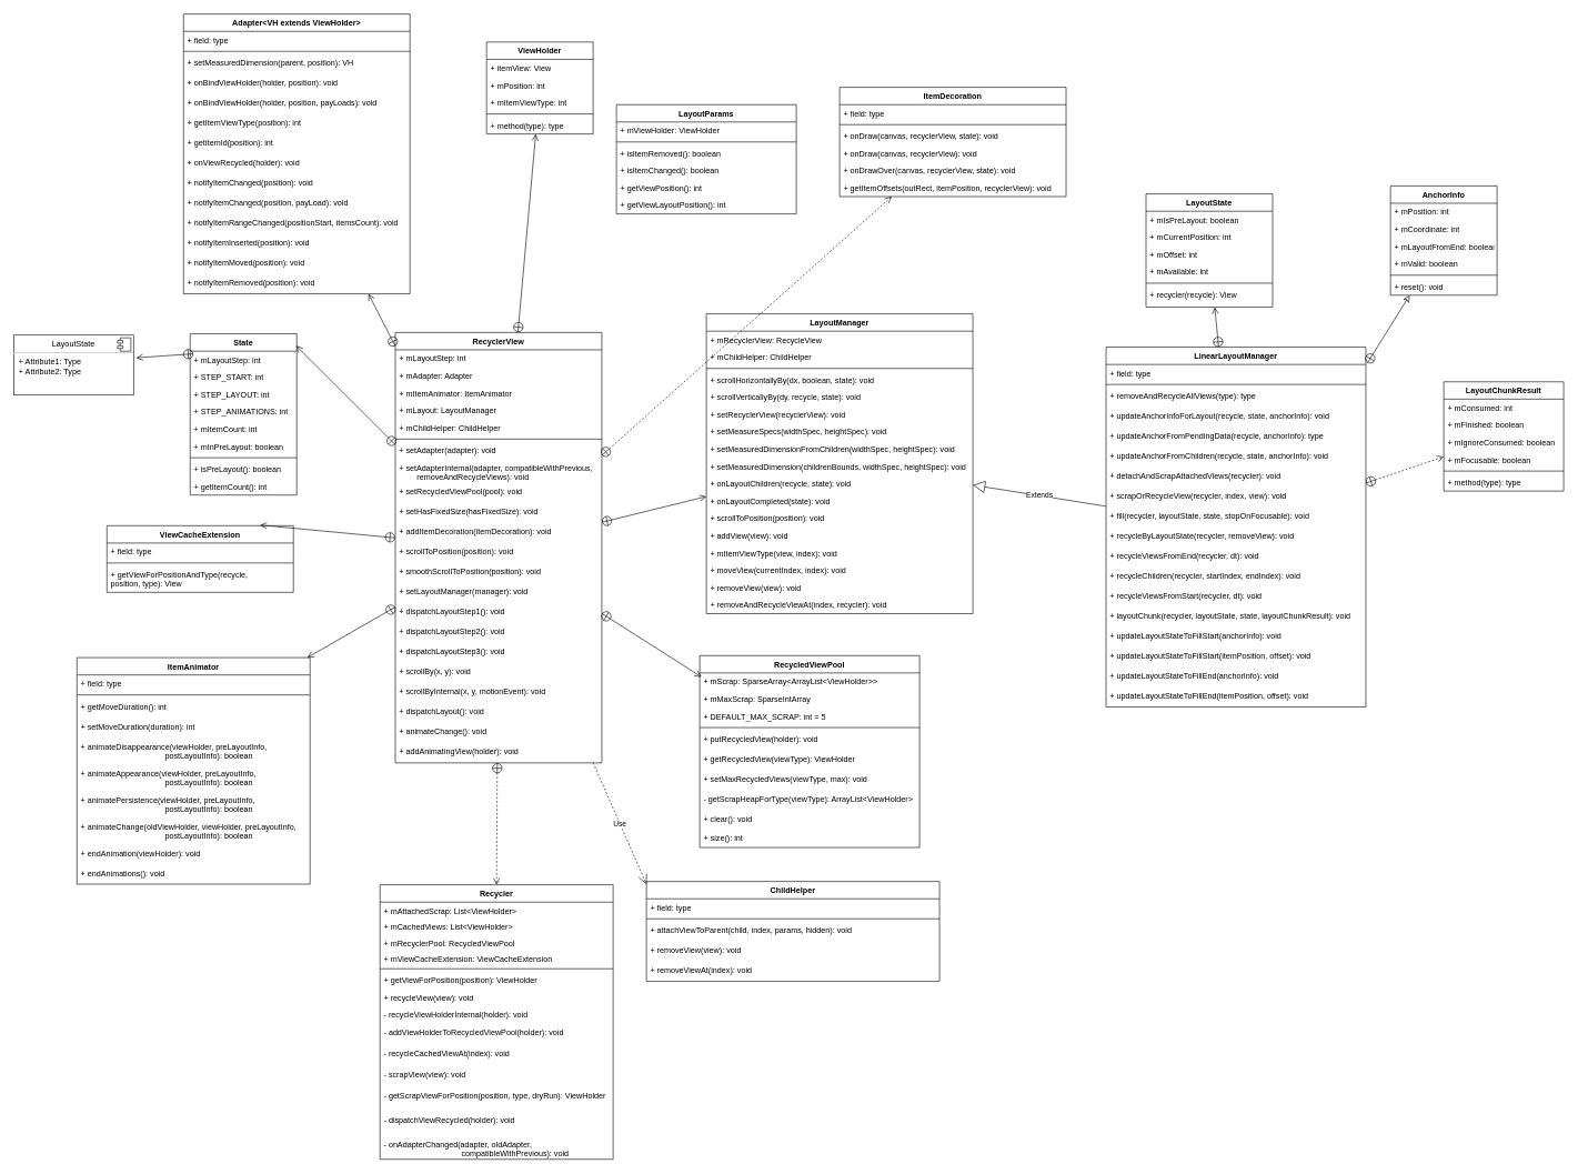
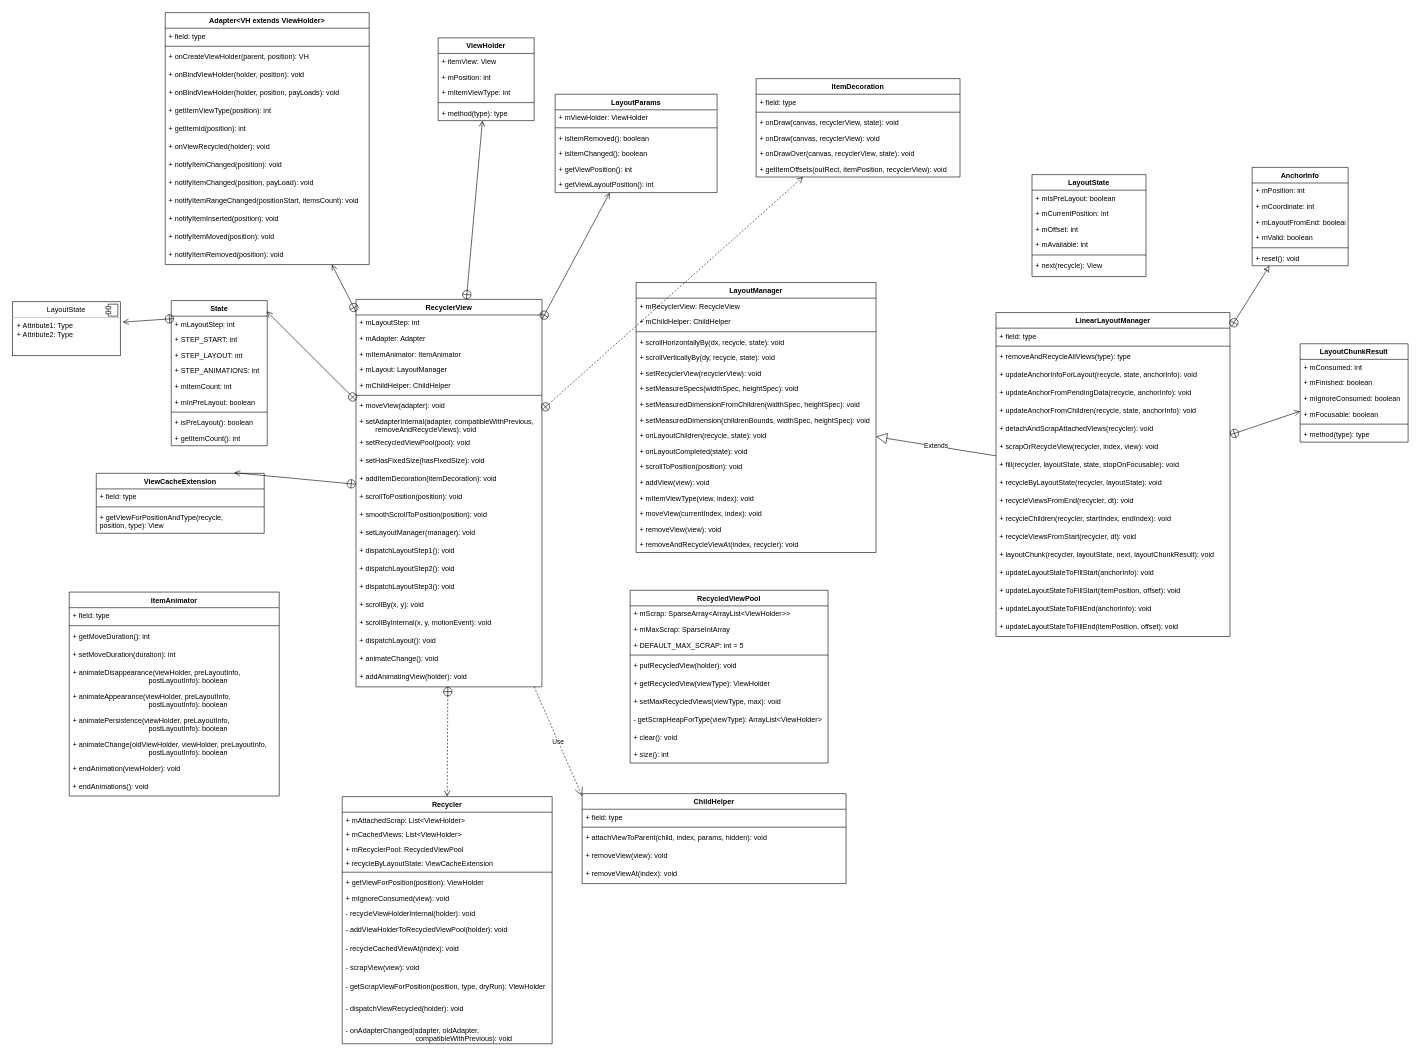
- <mxCell id="34" value="+ setMeasuredDimension(parent, position): VH&#10;" style="text;strokeColor=none;fillColor=none;align=left;verticalAlign=top;spacingLeft=4;spacingRight=4;overflow=hidden;rotatable=0;points=[[0,0.5],[1,0.5]];portConstraint=eastwest;" vertex="1" parent="31"><mxGeometry y="60" width="340" height="30" as="geometry" /></mxCell>
+ <mxCell id="34" value="+ onCreateViewHolder(parent, position): VH&#10;" style="text;strokeColor=none;fillColor=none;align=left;verticalAlign=top;spacingLeft=4;spacingRight=4;overflow=hidden;rotatable=0;points=[[0,0.5],[1,0.5]];portConstraint=eastwest;" vertex="1" parent="31"><mxGeometry y="60" width="340" height="30" as="geometry" /></mxCell>
+ <mxCell id="141" value="" style="endArrow=open;startArrow=circlePlus;endFill=0;startFill=0;endSize=8;html=1;" edge="1" parent="1" source="2" target="103"><mxGeometry width="160" relative="1" as="geometry"><mxPoint x="750" y="510" as="sourcePoint" /><mxPoint x="910" y="510" as="targetPoint" /></mxGeometry></mxCell>
- <mxCell id="173" value="+ recycler(recycle): View&#10;" style="text;strokeColor=none;fillColor=none;align=left;verticalAlign=top;spacingLeft=4;spacingRight=4;overflow=hidden;rotatable=0;points=[[0,0.5],[1,0.5]];portConstraint=eastwest;" vertex="1" parent="167"><mxGeometry y="138" width="190" height="32" as="geometry" /></mxCell>
+ <mxCell id="173" value="+ next(recycle): View&#10;" style="text;strokeColor=none;fillColor=none;align=left;verticalAlign=top;spacingLeft=4;spacingRight=4;overflow=hidden;rotatable=0;points=[[0,0.5],[1,0.5]];portConstraint=eastwest;" vertex="1" parent="167"><mxGeometry y="138" width="190" height="32" as="geometry" /></mxCell>
- <mxCell id="182" value="" style="endArrow=open;startArrow=circlePlus;endFill=0;startFill=0;endSize=8;html=1;" edge="1" parent="1" source="148" target="167"><mxGeometry width="160" relative="1" as="geometry"><mxPoint x="1820" y="530" as="sourcePoint" /><mxPoint x="1980" y="530" as="targetPoint" /></mxGeometry></mxCell>
- <mxCell id="89" value="+ scrollHorizontallyBy(dx, boolean, state): void&#10;" style="text;strokeColor=none;fillColor=none;align=left;verticalAlign=top;spacingLeft=4;spacingRight=4;overflow=hidden;rotatable=0;points=[[0,0.5],[1,0.5]];portConstraint=eastwest;" vertex="1" parent="85"><mxGeometry y="86" width="400" height="26" as="geometry" /></mxCell>
+ <mxCell id="89" value="+ scrollHorizontallyBy(dx, recycle, state): void&#10;" style="text;strokeColor=none;fillColor=none;align=left;verticalAlign=top;spacingLeft=4;spacingRight=4;overflow=hidden;rotatable=0;points=[[0,0.5],[1,0.5]];portConstraint=eastwest;" vertex="1" parent="85"><mxGeometry y="86" width="400" height="26" as="geometry" /></mxCell>
- <mxCell id="153" value="+ updateAnchorFromPendingData(recycle, anchorInfo): type&#10;" style="text;strokeColor=none;fillColor=none;align=left;verticalAlign=top;spacingLeft=4;spacingRight=4;overflow=hidden;rotatable=0;points=[[0,0.5],[1,0.5]];portConstraint=eastwest;" vertex="1" parent="148"><mxGeometry y="120" width="390" height="30" as="geometry" /></mxCell>
+ <mxCell id="153" value="+ updateAnchorFromPendingData(recycle, anchorInfo): void&#10;" style="text;strokeColor=none;fillColor=none;align=left;verticalAlign=top;spacingLeft=4;spacingRight=4;overflow=hidden;rotatable=0;points=[[0,0.5],[1,0.5]];portConstraint=eastwest;" vertex="1" parent="148"><mxGeometry y="120" width="390" height="30" as="geometry" /></mxCell>
- <mxCell id="9" value="+ setAdapter(adapter): void" style="text;strokeColor=none;fillColor=none;align=left;verticalAlign=top;spacingLeft=4;spacingRight=4;overflow=hidden;rotatable=0;points=[[0,0.5],[1,0.5]];portConstraint=eastwest;" vertex="1" parent="2"><mxGeometry y="164" width="310" height="26" as="geometry" /></mxCell>
+ <mxCell id="9" value="+ moveView(adapter): void" style="text;strokeColor=none;fillColor=none;align=left;verticalAlign=top;spacingLeft=4;spacingRight=4;overflow=hidden;rotatable=0;points=[[0,0.5],[1,0.5]];portConstraint=eastwest;" vertex="1" parent="2"><mxGeometry y="164" width="310" height="26" as="geometry" /></mxCell>
- <mxCell id="192" value="" style="endArrow=open;startArrow=circlePlus;endFill=0;startFill=0;endSize=8;html=1;dashed=1;" edge="1" parent="1" source="148" target="185"><mxGeometry width="160" relative="1" as="geometry"><mxPoint x="2020" y="530" as="sourcePoint" /><mxPoint x="2180" y="530" as="targetPoint" /></mxGeometry></mxCell>
+ <mxCell id="192" value="" style="endArrow=open;startArrow=circlePlus;endFill=0;startFill=0;endSize=8;html=1;" edge="1" parent="1" source="148" target="185"><mxGeometry width="160" relative="1" as="geometry"><mxPoint x="2020" y="530" as="sourcePoint" /><mxPoint x="2180" y="530" as="targetPoint" /></mxGeometry></mxCell>
- <mxCell id="140" value="" style="endArrow=open;startArrow=circlePlus;endFill=0;startFill=0;endSize=8;html=1;" edge="1" parent="1" source="2" target="85"><mxGeometry width="160" relative="1" as="geometry"><mxPoint x="750" y="530" as="sourcePoint" /><mxPoint x="910" y="530" as="targetPoint" /></mxGeometry></mxCell>
- <mxCell id="158" value="+ recycleByLayoutState(recycler, removeView): void&#10;" style="text;strokeColor=none;fillColor=none;align=left;verticalAlign=top;spacingLeft=4;spacingRight=4;overflow=hidden;rotatable=0;points=[[0,0.5],[1,0.5]];portConstraint=eastwest;" vertex="1" parent="148"><mxGeometry y="270" width="390" height="30" as="geometry" /></mxCell>
+ <mxCell id="158" value="+ recycleByLayoutState(recycler, layoutState): void&#10;" style="text;strokeColor=none;fillColor=none;align=left;verticalAlign=top;spacingLeft=4;spacingRight=4;overflow=hidden;rotatable=0;points=[[0,0.5],[1,0.5]];portConstraint=eastwest;" vertex="1" parent="148"><mxGeometry y="270" width="390" height="30" as="geometry" /></mxCell>
- <mxCell id="162" value="+ layoutChunk(recycler, layoutState, state, layoutChunkResult): void&#10;" style="text;strokeColor=none;fillColor=none;align=left;verticalAlign=top;spacingLeft=4;spacingRight=4;overflow=hidden;rotatable=0;points=[[0,0.5],[1,0.5]];portConstraint=eastwest;" vertex="1" parent="148"><mxGeometry y="390" width="390" height="30" as="geometry" /></mxCell>
+ <mxCell id="162" value="+ layoutChunk(recycler, layoutState, next, layoutChunkResult): void&#10;" style="text;strokeColor=none;fillColor=none;align=left;verticalAlign=top;spacingLeft=4;spacingRight=4;overflow=hidden;rotatable=0;points=[[0,0.5],[1,0.5]];portConstraint=eastwest;" vertex="1" parent="148"><mxGeometry y="390" width="390" height="30" as="geometry" /></mxCell>
- <mxCell id="142" value="" style="endArrow=open;startArrow=circlePlus;endFill=0;startFill=0;endSize=8;html=1;entryX=0.988;entryY=0;entryDx=0;entryDy=0;entryPerimeter=0;" edge="1" parent="1" source="2" target="115"><mxGeometry width="160" relative="1" as="geometry"><mxPoint x="620" y="580" as="sourcePoint" /><mxPoint x="780" y="580" as="targetPoint" /></mxGeometry></mxCell>
- <mxCell id="114" value="" style="endArrow=open;startArrow=circlePlus;endFill=0;startFill=0;endSize=8;html=1;entryX=0.008;entryY=0.111;entryDx=0;entryDy=0;entryPerimeter=0;" edge="1" parent="1" source="2" target="74"><mxGeometry width="160" relative="1" as="geometry"><mxPoint x="750" y="580" as="sourcePoint" /><mxPoint x="910" y="580" as="targetPoint" /></mxGeometry></mxCell>
- <mxCell id="63" value="+ mViewCacheExtension: ViewCacheExtension&#10;" style="text;strokeColor=none;fillColor=none;align=left;verticalAlign=top;spacingLeft=4;spacingRight=4;overflow=hidden;rotatable=0;points=[[0,0.5],[1,0.5]];portConstraint=eastwest;" vertex="1" parent="59"><mxGeometry y="98" width="350" height="24" as="geometry" /></mxCell>
+ <mxCell id="63" value="+ recycleByLayoutState: ViewCacheExtension&#10;" style="text;strokeColor=none;fillColor=none;align=left;verticalAlign=top;spacingLeft=4;spacingRight=4;overflow=hidden;rotatable=0;points=[[0,0.5],[1,0.5]];portConstraint=eastwest;" vertex="1" parent="59"><mxGeometry y="98" width="350" height="24" as="geometry" /></mxCell>
- <mxCell id="66" value="+ recycleView(view): void&#10;" style="text;strokeColor=none;fillColor=none;align=left;verticalAlign=top;spacingLeft=4;spacingRight=4;overflow=hidden;rotatable=0;points=[[0,0.5],[1,0.5]];portConstraint=eastwest;" vertex="1" parent="59"><mxGeometry y="156" width="350" height="26" as="geometry" /></mxCell>
+ <mxCell id="66" value="+ mIgnoreConsumed(view): void&#10;" style="text;strokeColor=none;fillColor=none;align=left;verticalAlign=top;spacingLeft=4;spacingRight=4;overflow=hidden;rotatable=0;points=[[0,0.5],[1,0.5]];portConstraint=eastwest;" vertex="1" parent="59"><mxGeometry y="156" width="350" height="26" as="geometry" /></mxCell>
